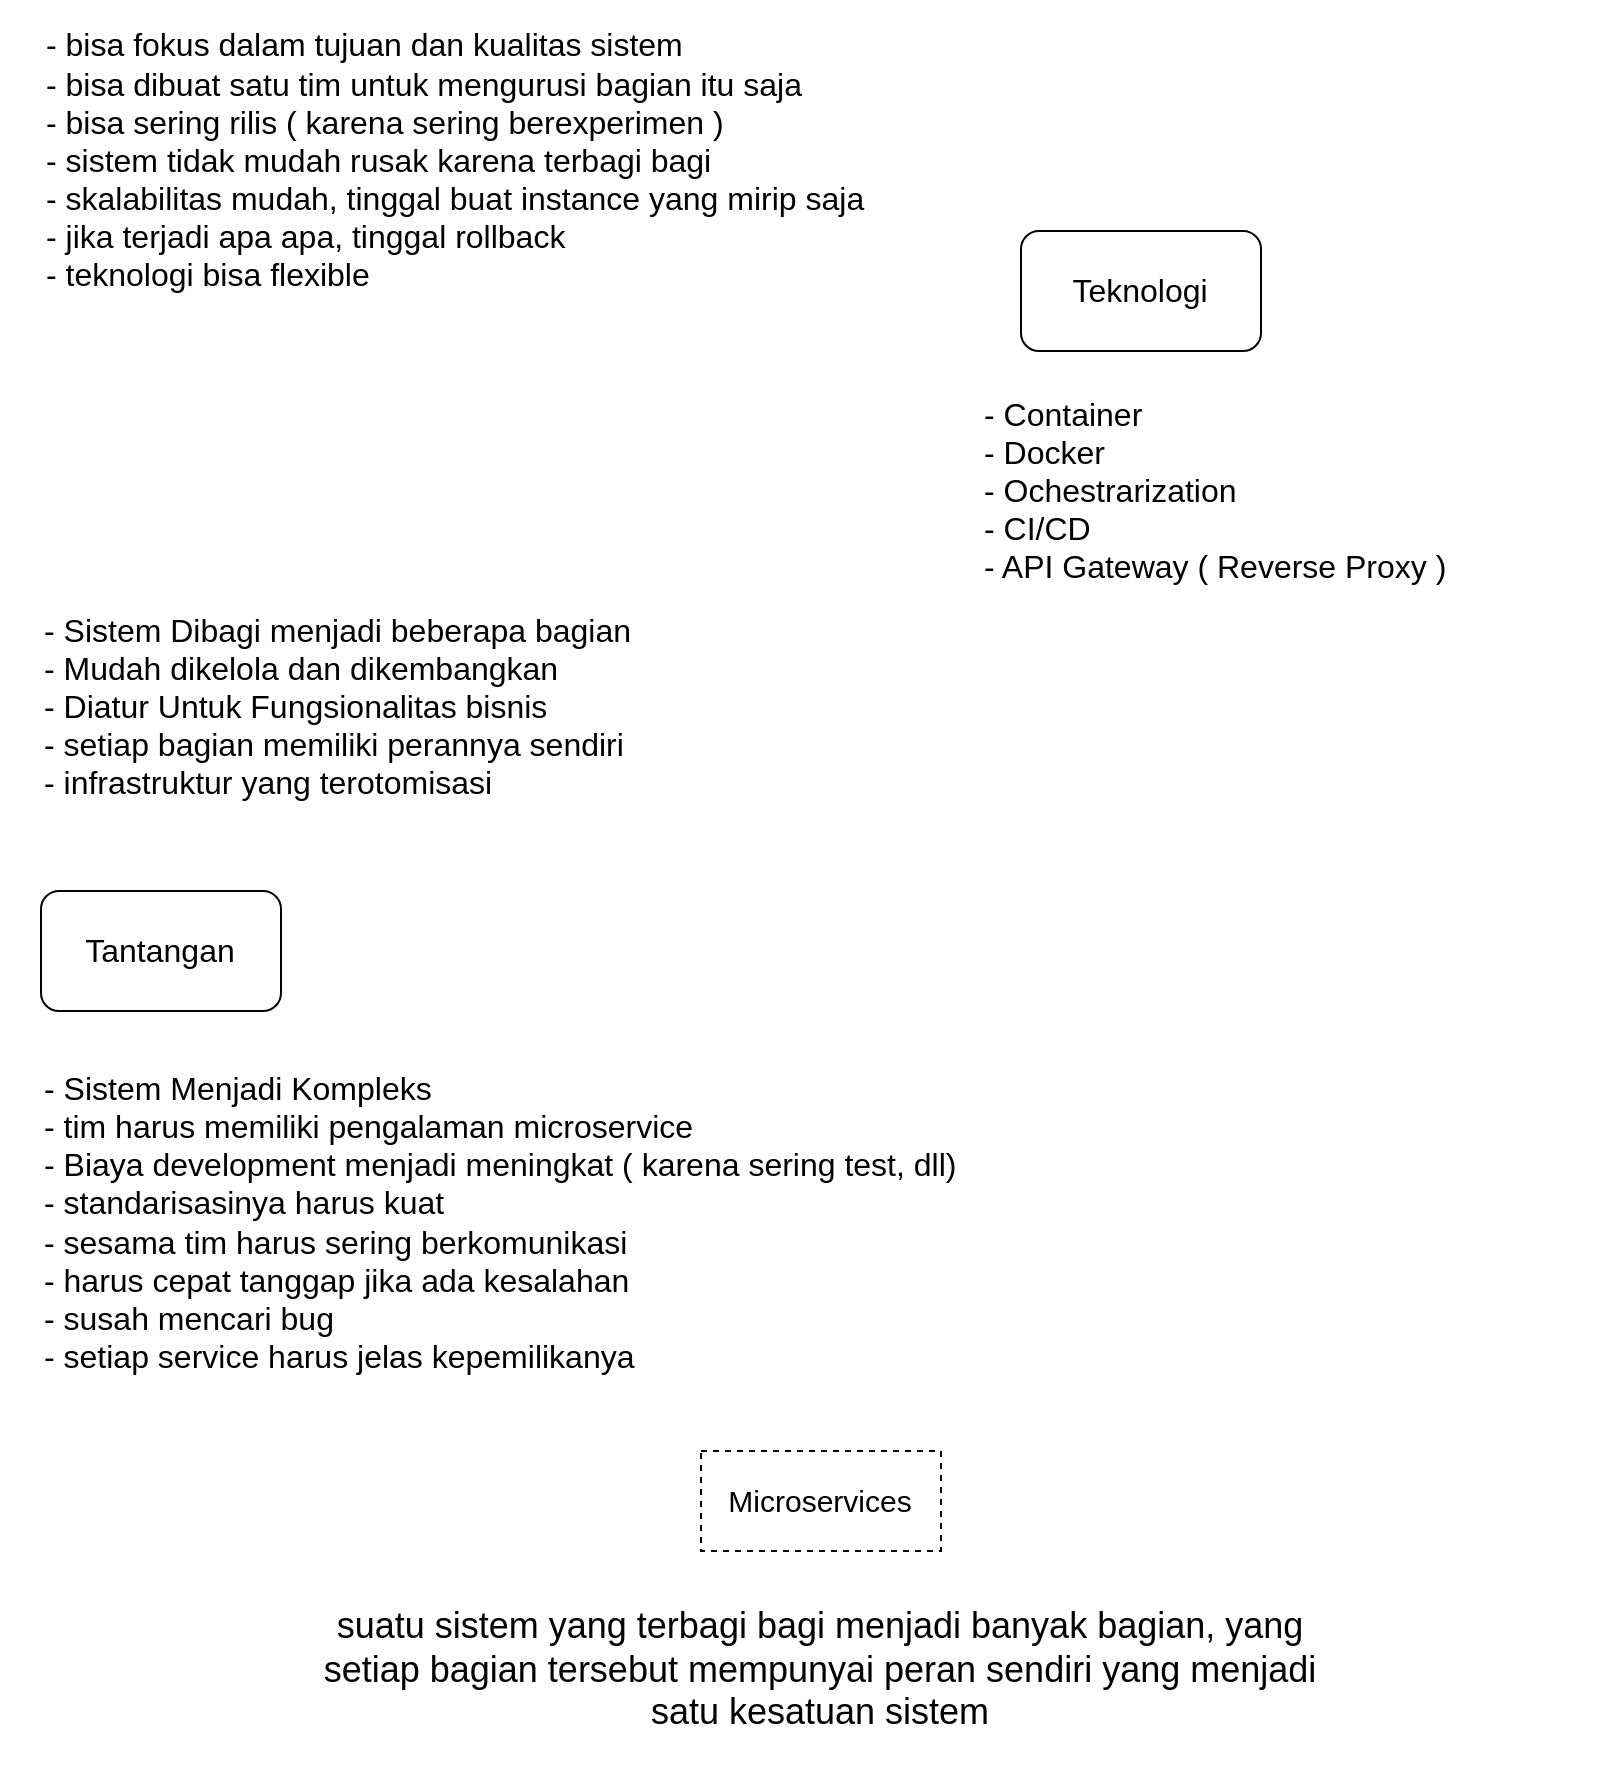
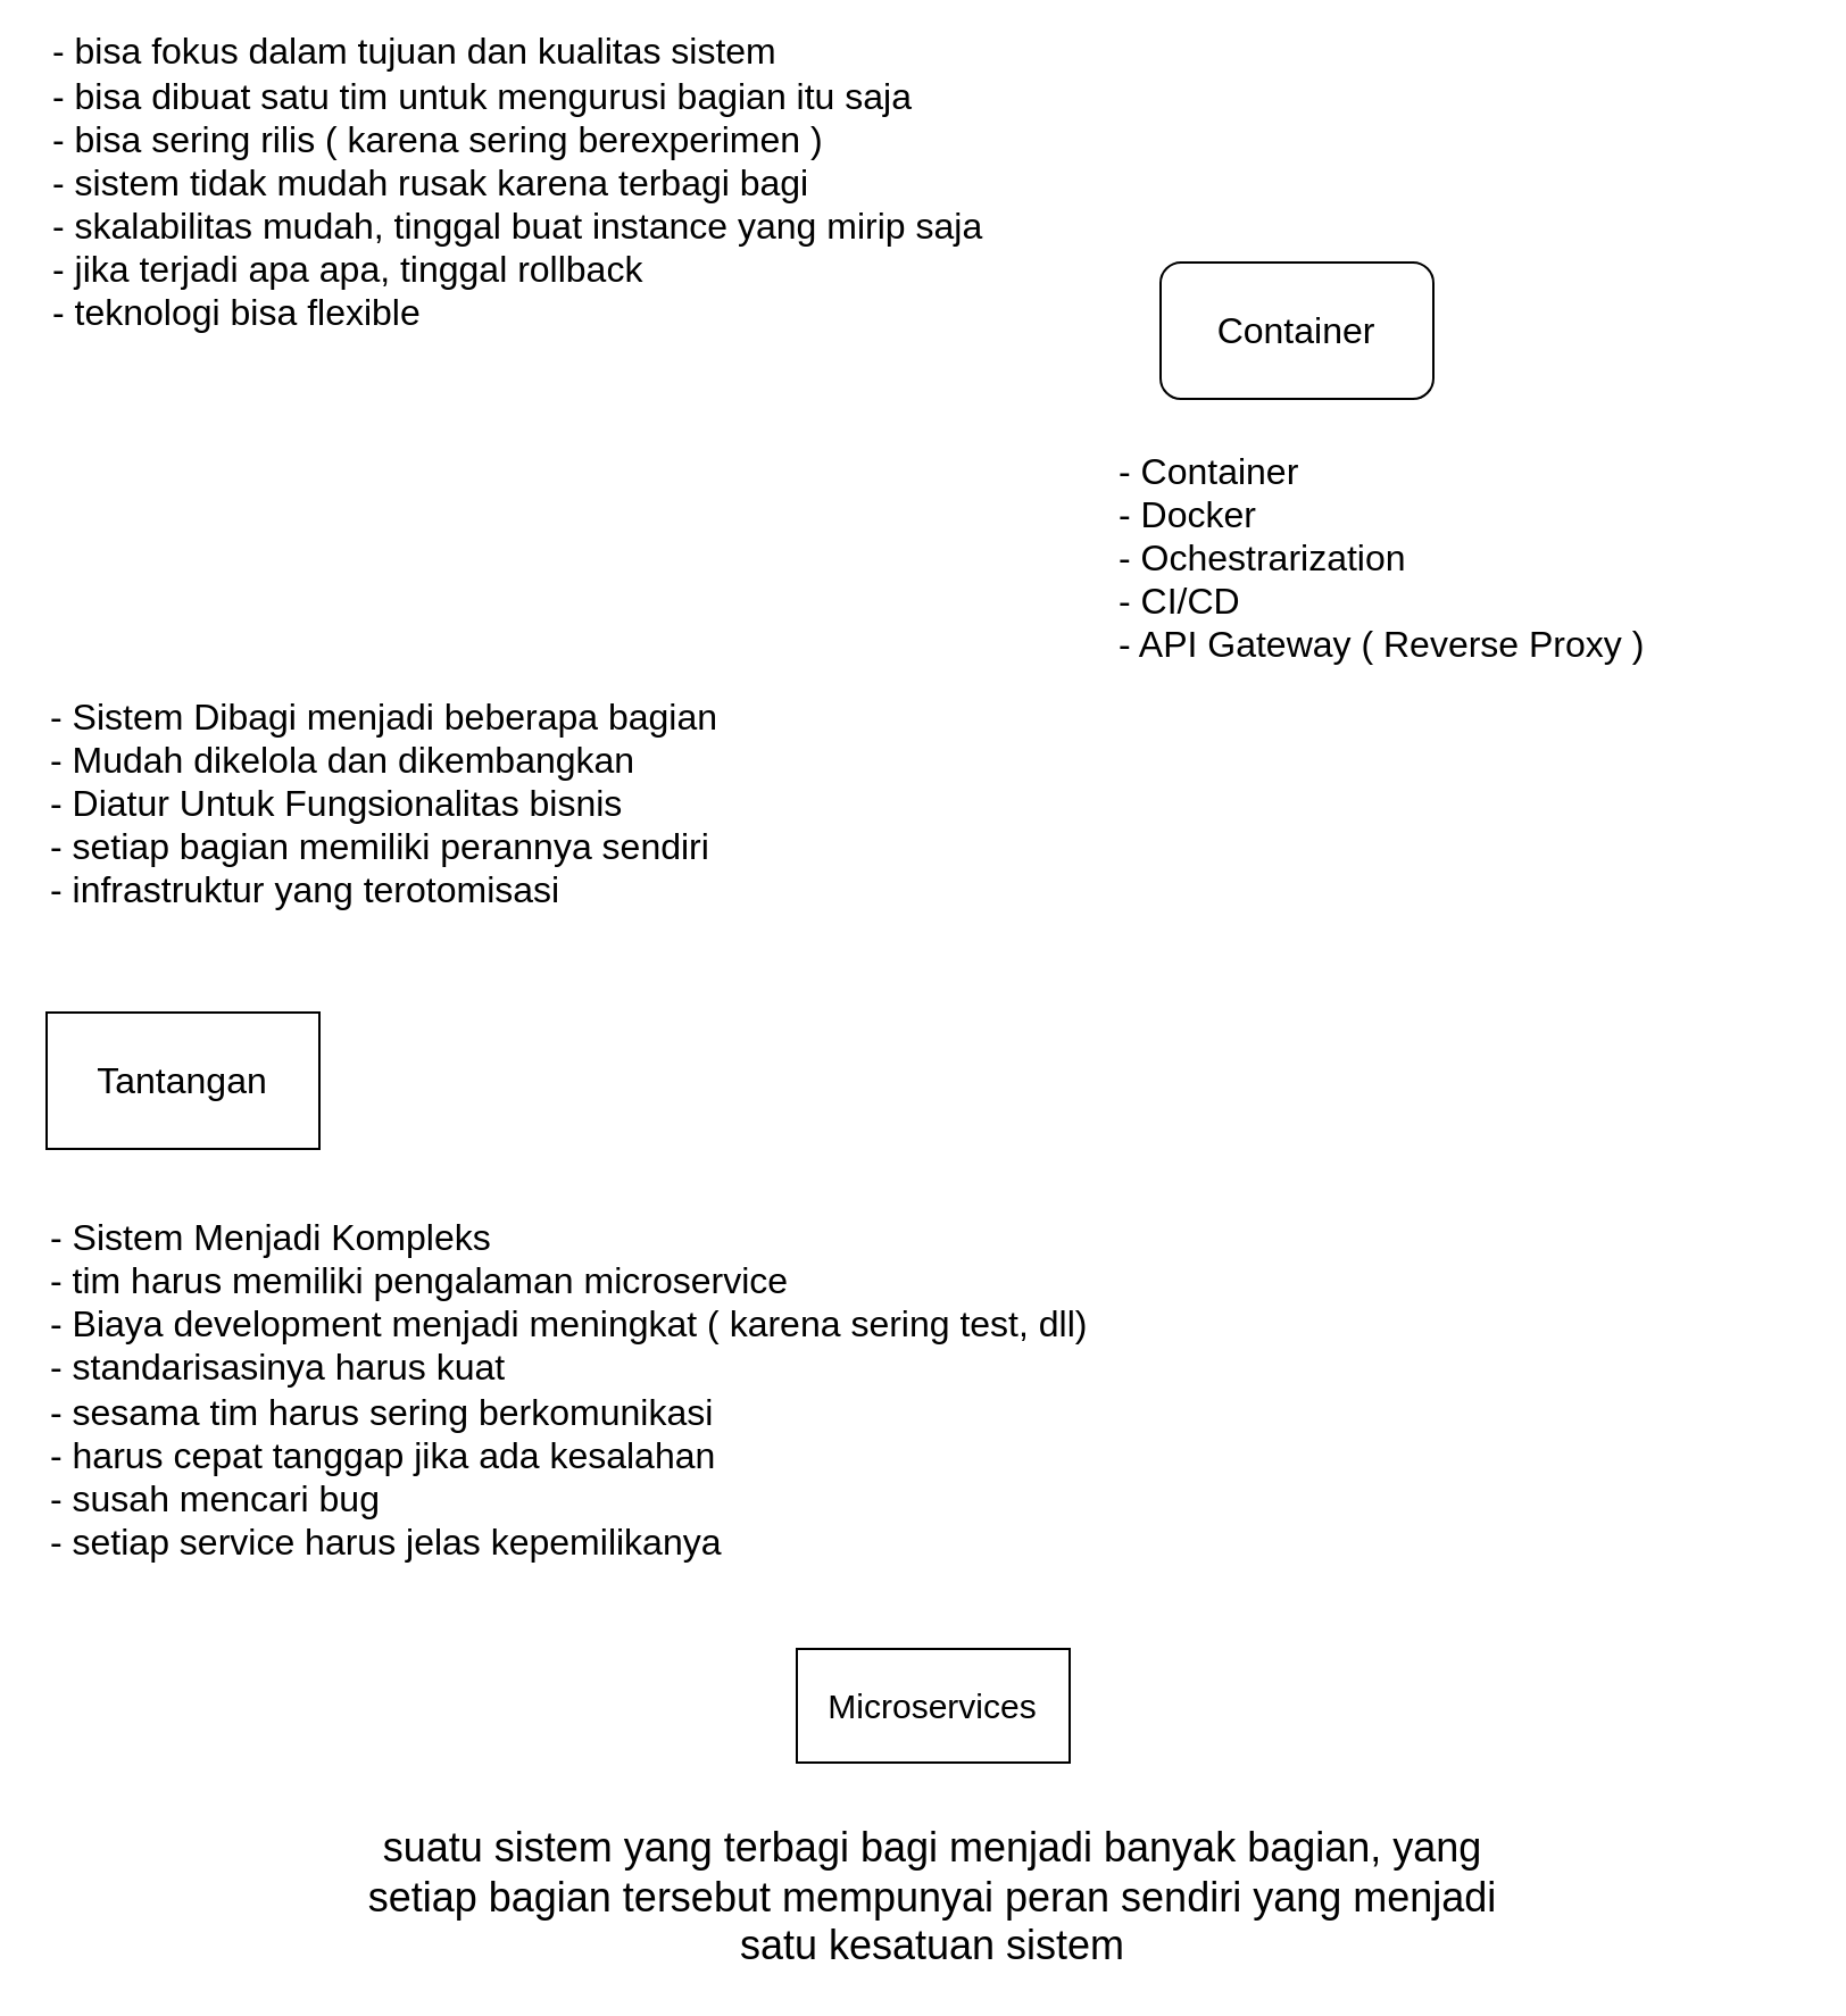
- <mxCell id="3" value="Teknologi" style="rounded=1;whiteSpace=wrap;html=1;fontSize=16;" vertex="1" parent="1"><mxGeometry x="510" y="115" width="120" height="60" as="geometry" /></mxCell>
+ <mxCell id="3" value="Container" style="rounded=1;whiteSpace=wrap;html=1;fontSize=16;" vertex="1" parent="1"><mxGeometry x="510" y="115" width="120" height="60" as="geometry" /></mxCell>
- <mxCell id="7" value="Tantangan" style="rounded=1;whiteSpace=wrap;html=1;fontSize=16;" vertex="1" parent="1"><mxGeometry x="20" y="445" width="120" height="60" as="geometry" /></mxCell>
+ <mxCell id="7" value="Tantangan" style="whiteSpace=wrap;html=1;fontSize=16;rounded=0;" vertex="1" parent="1"><mxGeometry x="20" y="445" width="120" height="60" as="geometry" /></mxCell>
- <mxCell id="2" value="Microservices" style="rounded=0;whiteSpace=wrap;html=1;fontSize=15;dashed=1;" vertex="1" parent="1"><mxGeometry x="350" y="725" width="120" height="50" as="geometry" /></mxCell>
+ <mxCell id="2" value="Microservices" style="rounded=0;whiteSpace=wrap;html=1;fontSize=15;" vertex="1" parent="1"><mxGeometry x="350" y="725" width="120" height="50" as="geometry" /></mxCell>
